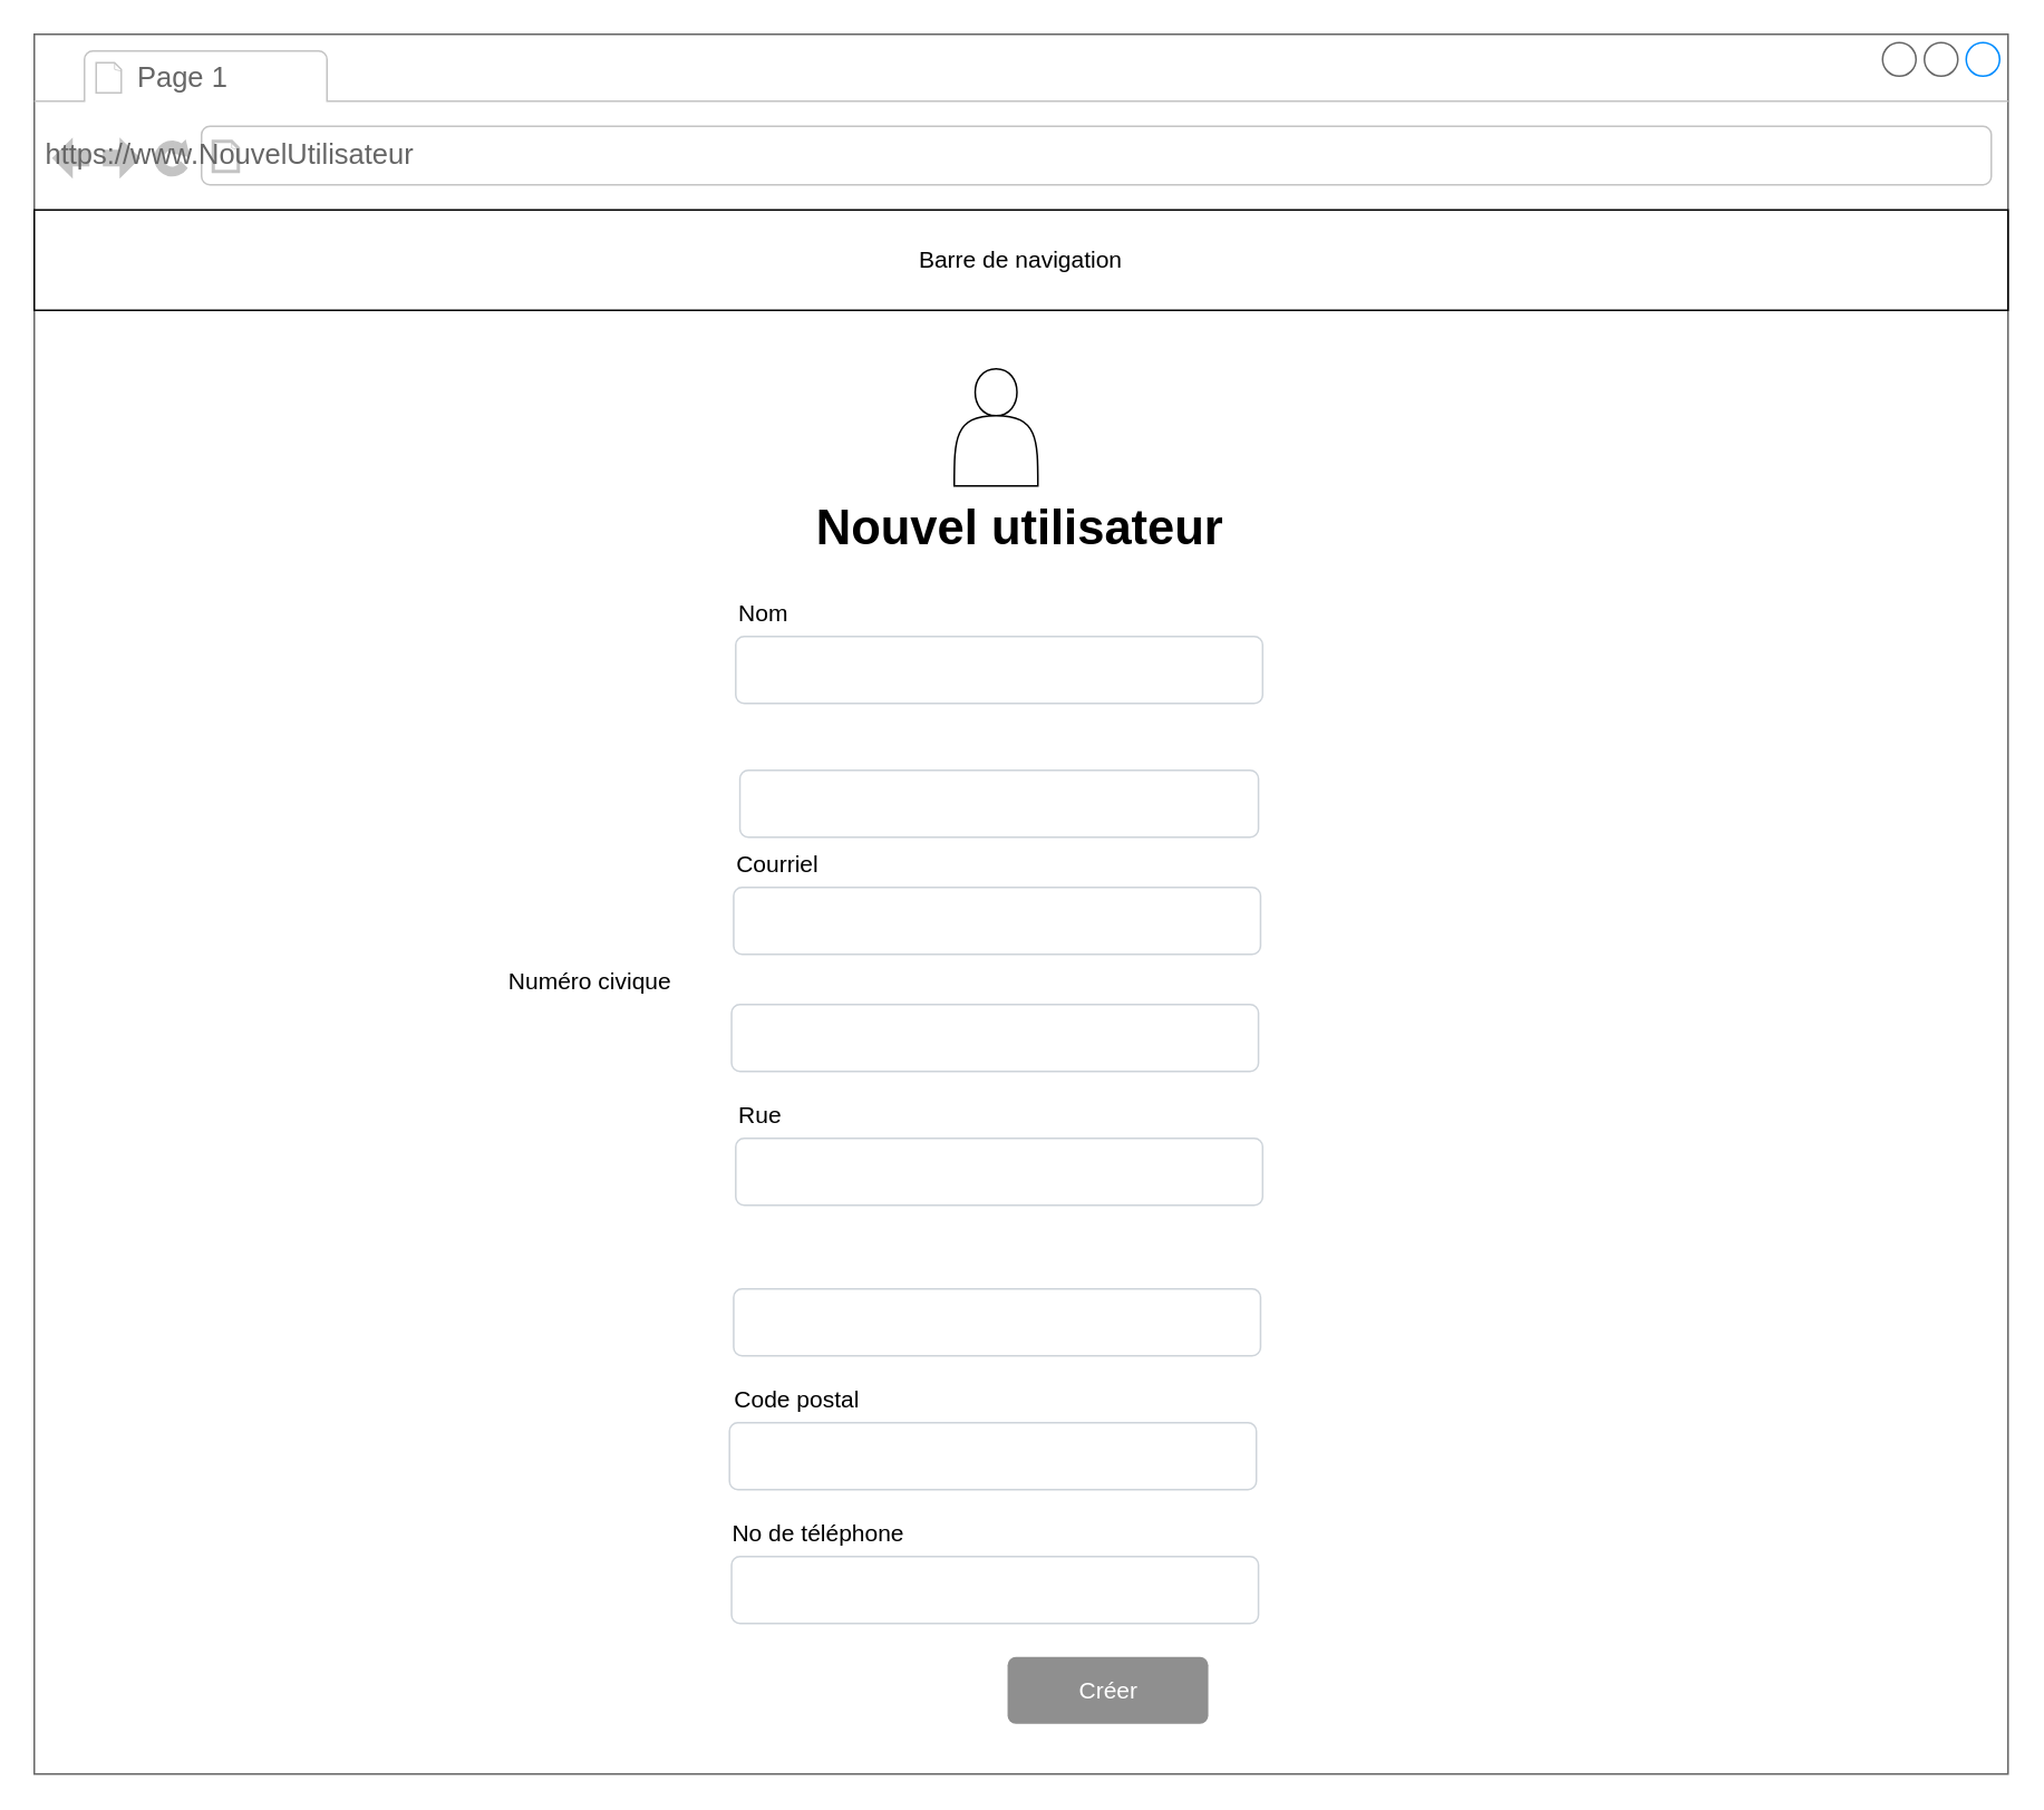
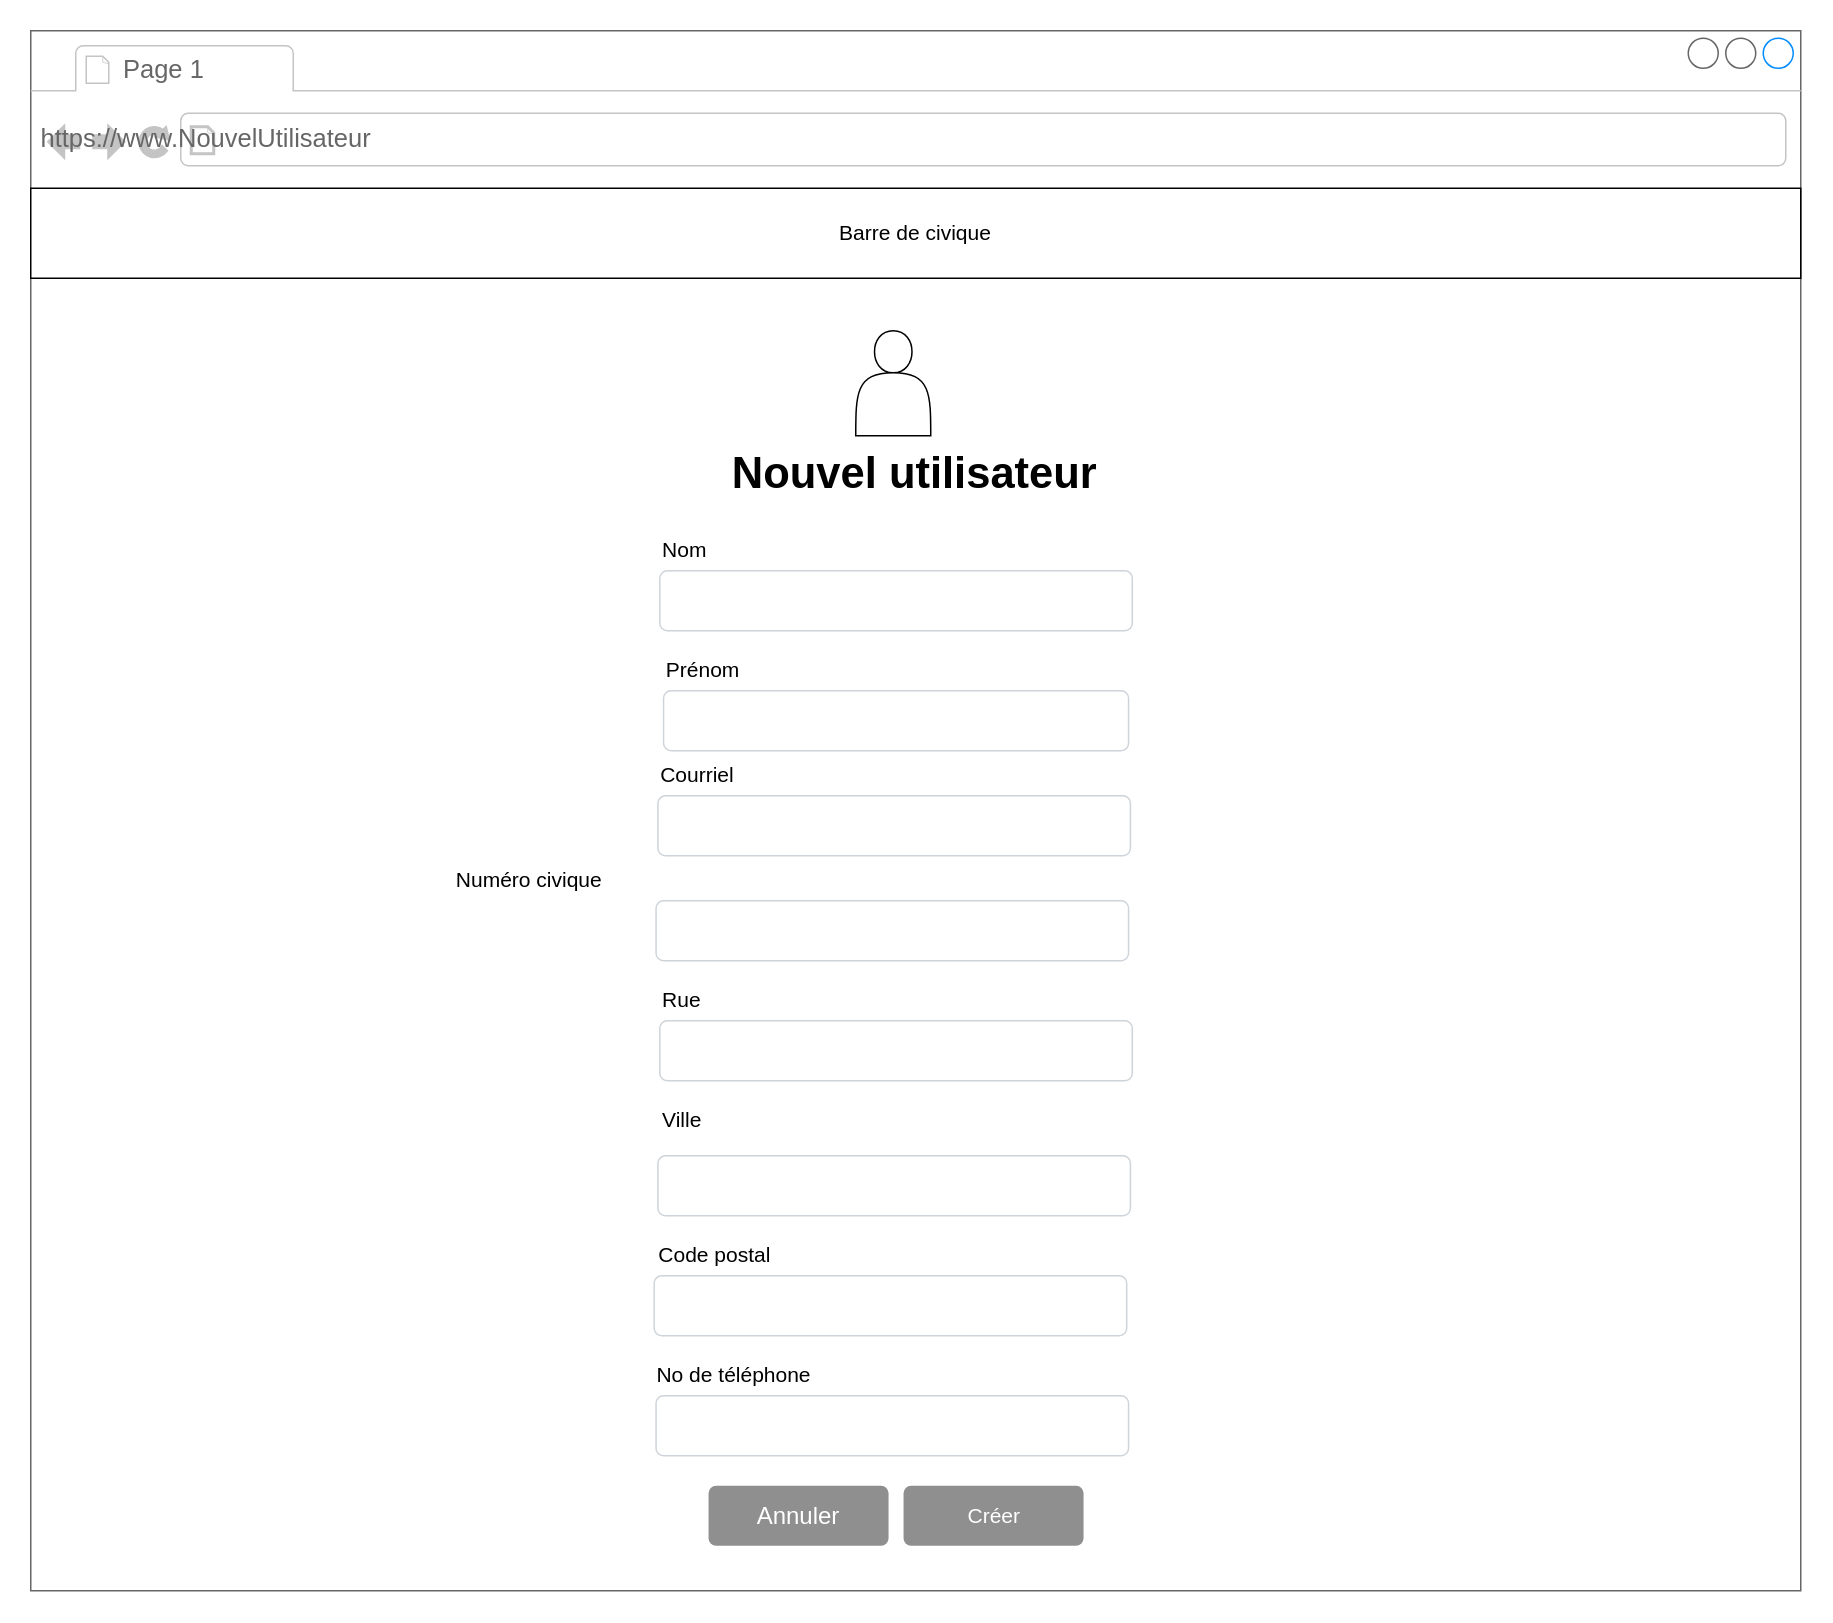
- <mxCell id="5" value="&lt;font style=&quot;font-size: 14px;&quot;&gt;Barre de navigation&lt;/font&gt;" style="rounded=0;whiteSpace=wrap;html=1;" parent="2" vertex="1"><mxGeometry y="105" width="1180" height="60" as="geometry" /></mxCell>
+ <mxCell id="5" value="&lt;font style=&quot;font-size: 14px;&quot;&gt;Barre de civique&lt;/font&gt;" style="rounded=0;whiteSpace=wrap;html=1;" parent="2" vertex="1"><mxGeometry y="105" width="1180" height="60" as="geometry" /></mxCell>
+ <mxCell id="8" value="Prénom" style="fillColor=none;strokeColor=none;align=left;fontSize=14;" parent="2" vertex="1"><mxGeometry x="421.87" y="410" width="100" height="30" as="geometry" /></mxCell>
+ <mxCell id="11" value="Ville" style="fillColor=none;strokeColor=none;align=left;fontSize=14;" parent="2" vertex="1"><mxGeometry x="419.37" y="710" width="100" height="30" as="geometry" /></mxCell>
+ <mxCell id="22" value="Annuler" style="html=1;shadow=0;dashed=0;shape=mxgraph.bootstrap.rrect;rSize=5;strokeColor=none;strokeWidth=1;fillColor=#8F8F8F;fontColor=#FFFFFF;whiteSpace=wrap;align=center;verticalAlign=middle;spacingLeft=0;fontStyle=0;fontSize=16;spacing=5;" parent="2" vertex="1"><mxGeometry x="451.87" y="970" width="120" height="40" as="geometry" /></mxCell>
